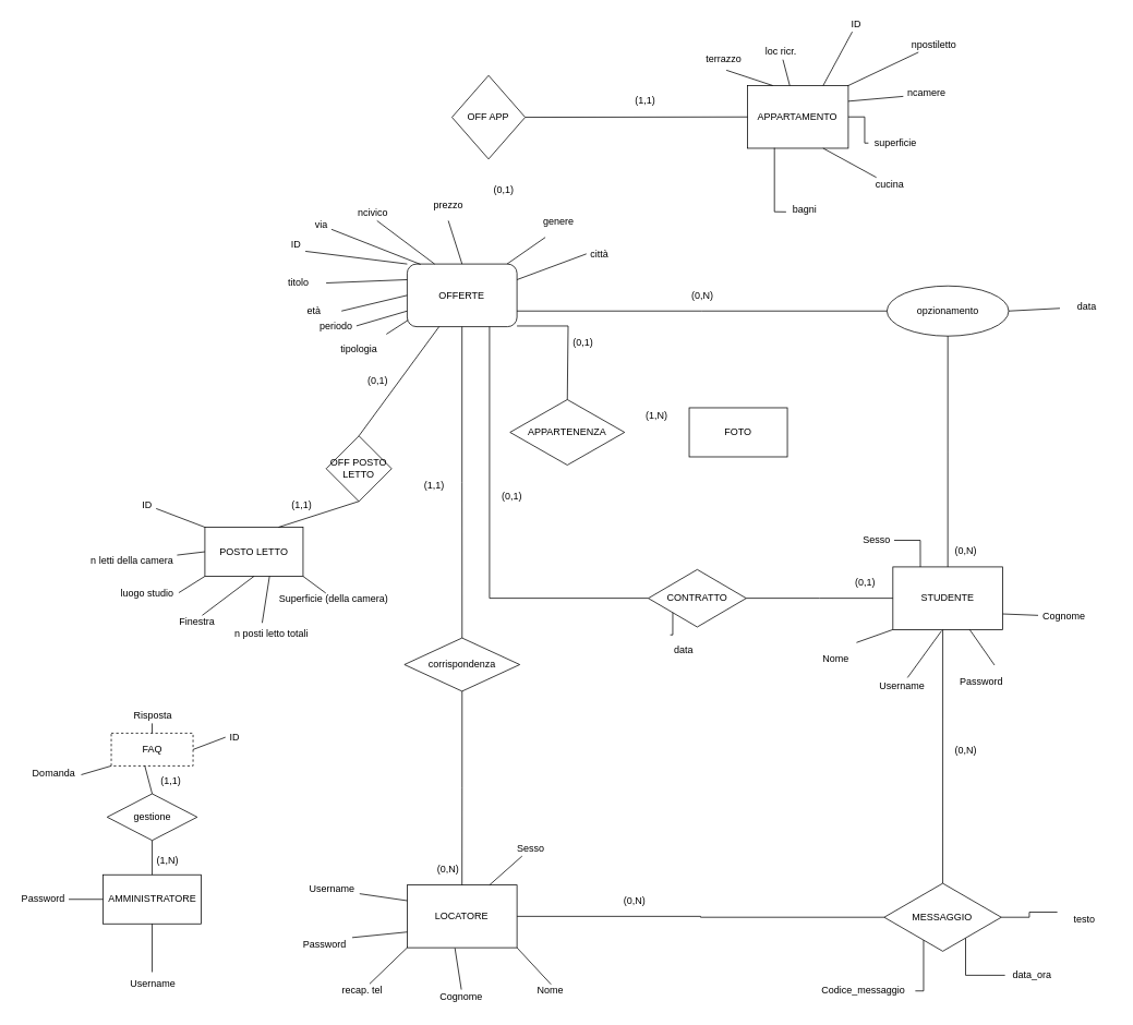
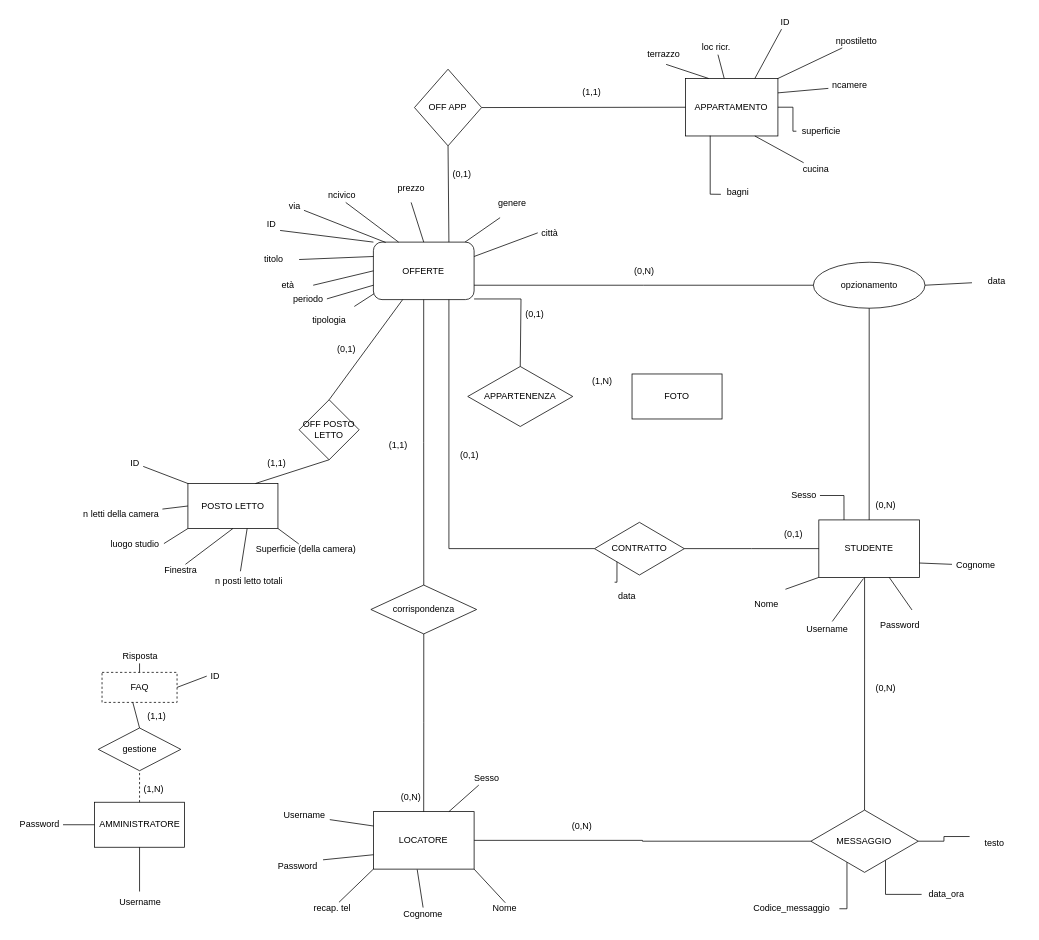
+ <mxCell id="122" value="" style="endArrow=none;html=1;rounded=0;exitX=0.5;exitY=1;exitDx=0;exitDy=0;entryX=0.75;entryY=0;entryDx=0;entryDy=0;" parent="1" source="121" target="3" edge="1"><mxGeometry relative="1" as="geometry"><mxPoint x="822" y="268" as="sourcePoint" /><mxPoint x="982" y="268" as="targetPoint" /></mxGeometry></mxCell>
- <mxCell id="59" value="" style="endArrow=none;html=1;rounded=0;entryX=0;entryY=1;entryDx=0;entryDy=0;exitX=1.039;exitY=0.6;exitDx=0;exitDy=0;exitPerimeter=0;" parent="1" source="60" target="58" edge="1"><mxGeometry relative="1" as="geometry"><mxPoint x="189.52" y="941.87" as="sourcePoint" /><mxPoint x="349.52" y="941.87" as="targetPoint" /></mxGeometry></mxCell>
- <mxCell id="60" value="Domanda" style="text;html=1;align=center;verticalAlign=middle;resizable=0;points=[];autosize=1;strokeColor=none;fillColor=none;" parent="1" vertex="1"><mxGeometry x="34.43" y="935.78" width="62" height="18" as="geometry" /></mxCell>
- <mxCell id="70" value="" style="endArrow=none;html=1;rounded=0;entryX=0.5;entryY=1;entryDx=0;entryDy=0;exitX=0.5;exitY=0;exitDx=0;exitDy=0;" parent="1" source="64" target="69" edge="1"><mxGeometry relative="1" as="geometry"><mxPoint x="26.52" y="1038.87" as="sourcePoint" /><mxPoint x="186.52" y="1038.87" as="targetPoint" /></mxGeometry></mxCell>
+ <mxCell id="70" value="" style="endArrow=none;html=1;rounded=0;entryX=0.5;entryY=1;entryDx=0;entryDy=0;exitX=0.5;exitY=0;exitDx=0;exitDy=0;dashed=1;" parent="1" source="64" target="69" edge="1"><mxGeometry relative="1" as="geometry"><mxPoint x="26.52" y="1038.87" as="sourcePoint" /><mxPoint x="186.52" y="1038.87" as="targetPoint" /></mxGeometry></mxCell>
